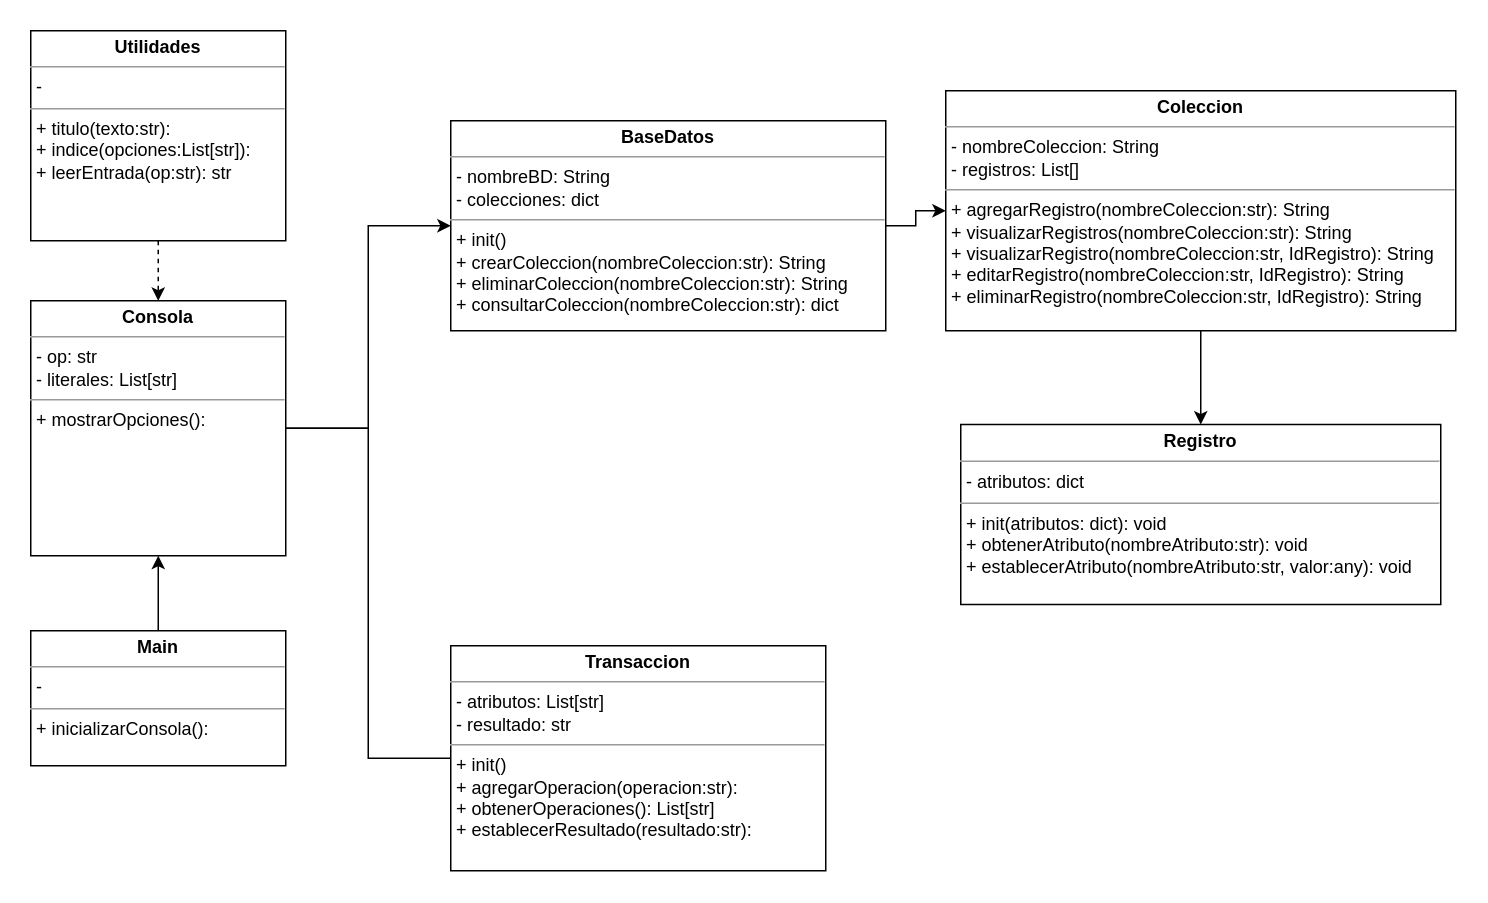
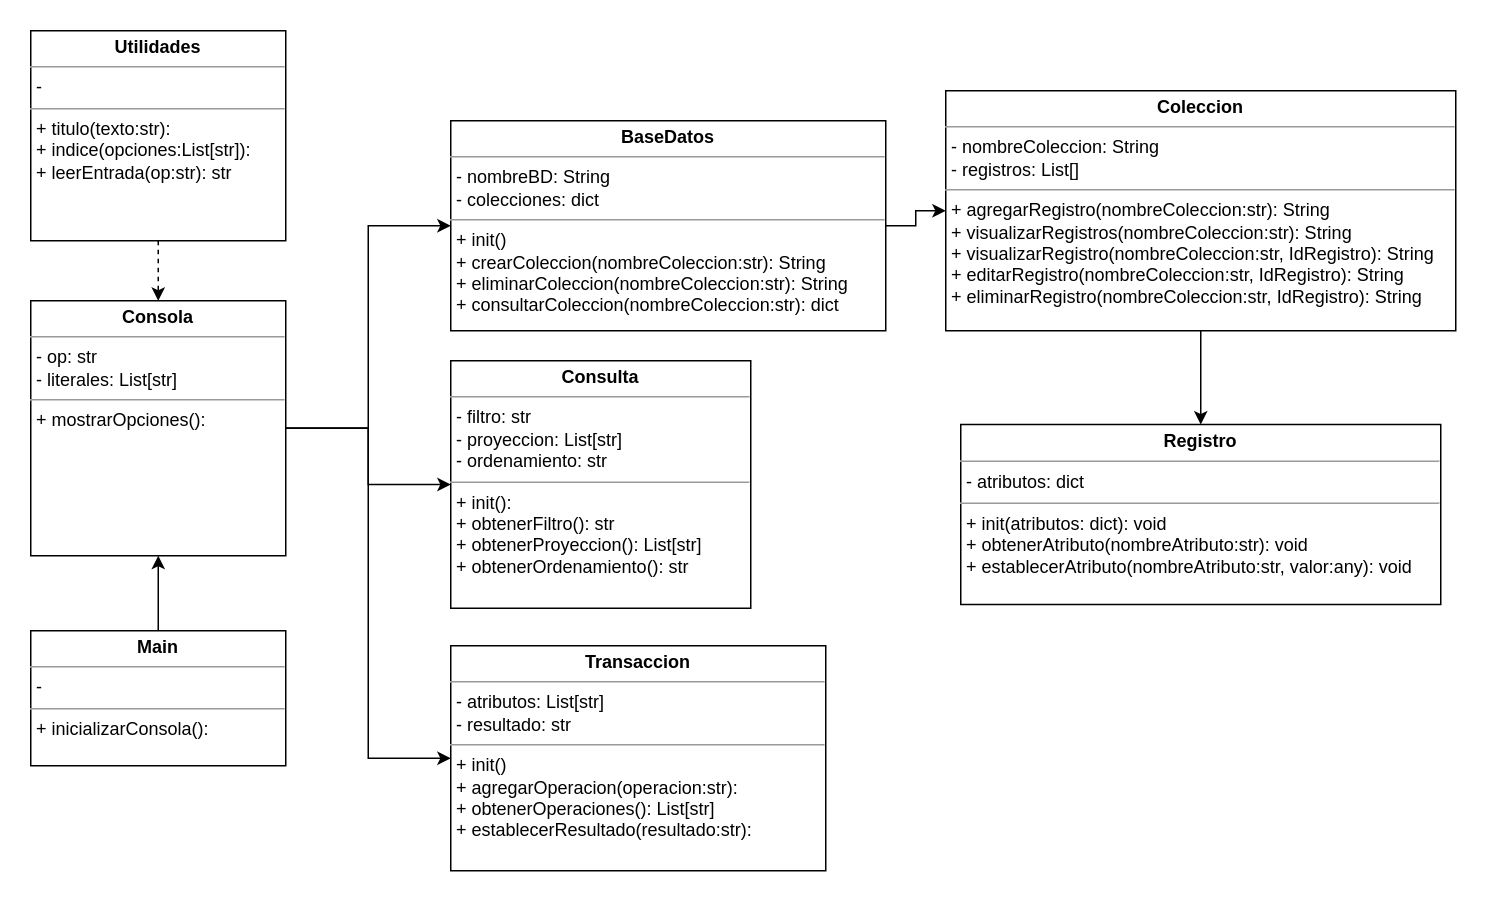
+ <mxCell id="3" style="edgeStyle=orthogonalEdgeStyle;rounded=0;orthogonalLoop=1;jettySize=auto;html=1;" edge="1" parent="1" source="5" target="12"><mxGeometry relative="1" as="geometry" /></mxCell>
+ <mxCell id="12" value="&lt;p style=&quot;margin:0px;margin-top:4px;text-align:center;&quot;&gt;&lt;b&gt;Consulta&lt;/b&gt;&lt;/p&gt;&lt;hr size=&quot;1&quot;&gt;&lt;p style=&quot;margin:0px;margin-left:4px;&quot;&gt;- filtro: str&lt;br&gt;&lt;/p&gt;&lt;p style=&quot;margin:0px;margin-left:4px;&quot;&gt;- proyeccion: List[str]&lt;/p&gt;&lt;p style=&quot;margin:0px;margin-left:4px;&quot;&gt;- ordenamiento: str&lt;/p&gt;&lt;hr size=&quot;1&quot;&gt;&lt;p style=&quot;margin:0px;margin-left:4px;&quot;&gt;+ init():&lt;/p&gt;&lt;p style=&quot;margin:0px;margin-left:4px;&quot;&gt;+ obtenerFiltro(): str&lt;/p&gt;&lt;p style=&quot;margin:0px;margin-left:4px;&quot;&gt;+ obtenerProyeccion(): List[str]&lt;/p&gt;&lt;p style=&quot;margin:0px;margin-left:4px;&quot;&gt;+ obtenerOrdenamiento(): str&lt;/p&gt;" style="verticalAlign=top;align=left;overflow=fill;fontSize=12;fontFamily=Helvetica;html=1;whiteSpace=wrap;" vertex="1" parent="1"><mxGeometry x="300" y="240" width="200" height="165" as="geometry" /></mxCell>
- <mxCell id="4" style="edgeStyle=orthogonalEdgeStyle;rounded=0;orthogonalLoop=1;jettySize=auto;html=1;entryX=0;entryY=0.5;entryDx=0;entryDy=0;endArrow=none;" edge="1" parent="1" source="5" target="11"><mxGeometry relative="1" as="geometry" /></mxCell>
+ <mxCell id="4" style="edgeStyle=orthogonalEdgeStyle;rounded=0;orthogonalLoop=1;jettySize=auto;html=1;entryX=0;entryY=0.5;entryDx=0;entryDy=0;" edge="1" parent="1" source="5" target="11"><mxGeometry relative="1" as="geometry" /></mxCell>
